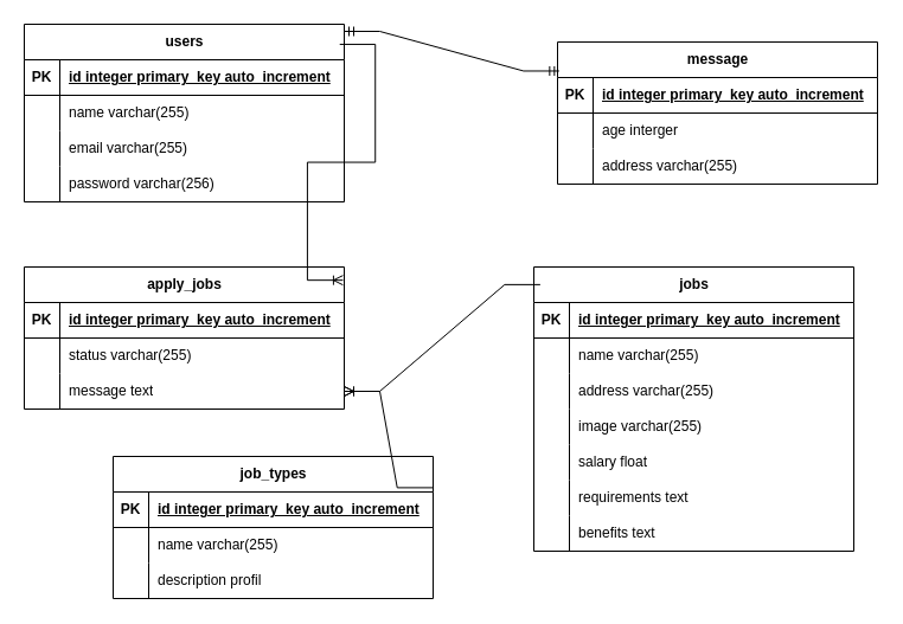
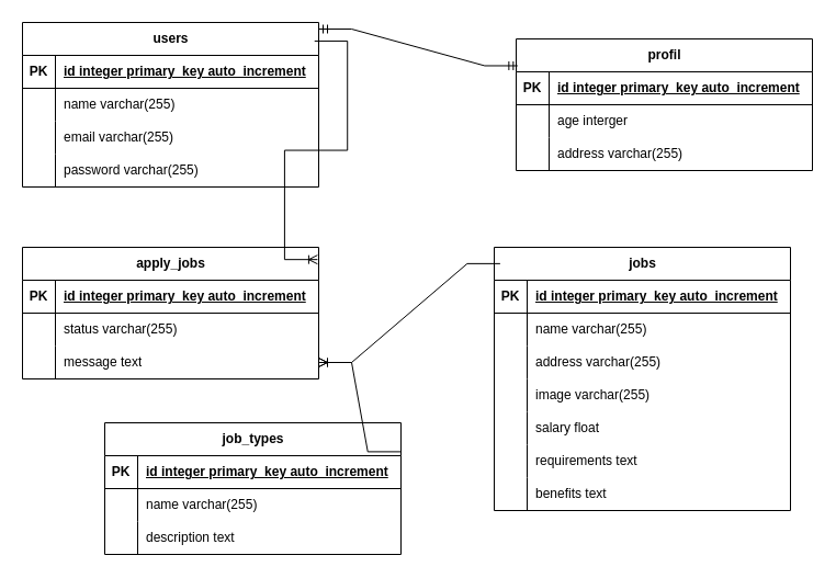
- <mxCell id="15" value="message" style="shape=table;startSize=30;container=1;collapsible=1;childLayout=tableLayout;fixedRows=1;rowLines=0;fontStyle=1;align=center;resizeLast=1;html=1;" vertex="1" parent="1"><mxGeometry x="470" y="35" width="270" height="120" as="geometry" /></mxCell>
+ <mxCell id="15" value="profil" style="shape=table;startSize=30;container=1;collapsible=1;childLayout=tableLayout;fixedRows=1;rowLines=0;fontStyle=1;align=center;resizeLast=1;html=1;" vertex="1" parent="1"><mxGeometry x="470" y="35" width="270" height="120" as="geometry" /></mxCell>
- <mxCell id="14" value="password varchar(256)" style="shape=partialRectangle;connectable=0;fillColor=none;top=0;left=0;bottom=0;right=0;align=left;spacingLeft=6;overflow=hidden;whiteSpace=wrap;html=1;" vertex="1" parent="12"><mxGeometry x="30" width="240" height="30" as="geometry"><mxRectangle width="240" height="30" as="alternateBounds" /></mxGeometry></mxCell>
+ <mxCell id="14" value="password varchar(255)" style="shape=partialRectangle;connectable=0;fillColor=none;top=0;left=0;bottom=0;right=0;align=left;spacingLeft=6;overflow=hidden;whiteSpace=wrap;html=1;" vertex="1" parent="12"><mxGeometry x="30" width="240" height="30" as="geometry"><mxRectangle width="240" height="30" as="alternateBounds" /></mxGeometry></mxCell>
- <mxCell id="66" value="description profil" style="shape=partialRectangle;connectable=0;fillColor=none;top=0;left=0;bottom=0;right=0;align=left;spacingLeft=6;overflow=hidden;whiteSpace=wrap;html=1;" vertex="1" parent="64"><mxGeometry x="30" width="240" height="30" as="geometry"><mxRectangle width="240" height="30" as="alternateBounds" /></mxGeometry></mxCell>
+ <mxCell id="66" value="description text" style="shape=partialRectangle;connectable=0;fillColor=none;top=0;left=0;bottom=0;right=0;align=left;spacingLeft=6;overflow=hidden;whiteSpace=wrap;html=1;" vertex="1" parent="64"><mxGeometry x="30" width="240" height="30" as="geometry"><mxRectangle width="240" height="30" as="alternateBounds" /></mxGeometry></mxCell>
